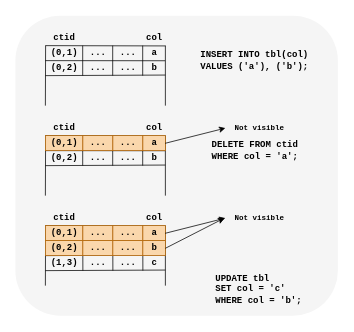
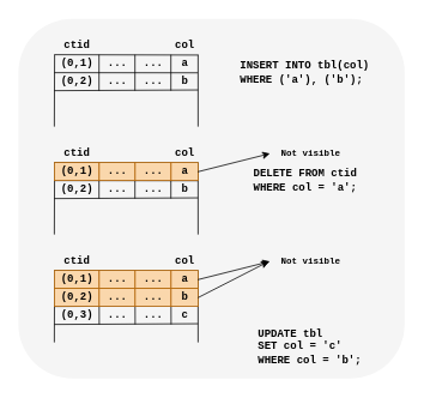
- <mxCell id="13" value="&lt;div&gt;INSERT INTO tbl(col)&lt;/div&gt;&lt;div&gt;VALUES ('a'), ('b');&lt;/div&gt;" style="text;html=1;resizable=0;autosize=1;align=left;verticalAlign=middle;points=[];fillColor=none;strokeColor=none;rounded=0;fontFamily=Courier New;fontStyle=1;labelBorderColor=none;spacing=2;fontSize=12;" parent="1" vertex="1"><mxGeometry x="265" y="60" width="160" height="40" as="geometry" /></mxCell>
+ <mxCell id="13" value="&lt;div&gt;INSERT INTO tbl(col)&lt;/div&gt;&lt;div&gt;WHERE ('a'), ('b');&lt;/div&gt;" style="text;html=1;resizable=0;autosize=1;align=left;verticalAlign=middle;points=[];fillColor=none;strokeColor=none;rounded=0;fontFamily=Courier New;fontStyle=1;labelBorderColor=none;spacing=2;fontSize=12;" parent="1" vertex="1"><mxGeometry x="265" y="60" width="160" height="40" as="geometry" /></mxCell>
- <mxCell id="66" value="(1,3)" style="text;html=1;resizable=0;autosize=1;align=center;verticalAlign=middle;points=[];fillColor=none;strokeColor=none;rounded=0;fontFamily=Courier New;fontStyle=1;labelBorderColor=none;spacing=2;fontSize=12;" parent="1" vertex="1"><mxGeometry x="60" y="340" width="50" height="20" as="geometry" /></mxCell>
+ <mxCell id="66" value="(0,3)" style="text;html=1;resizable=0;autosize=1;align=center;verticalAlign=middle;points=[];fillColor=none;strokeColor=none;rounded=0;fontFamily=Courier New;fontStyle=1;labelBorderColor=none;spacing=2;fontSize=12;" parent="1" vertex="1"><mxGeometry x="60" y="340" width="50" height="20" as="geometry" /></mxCell>
